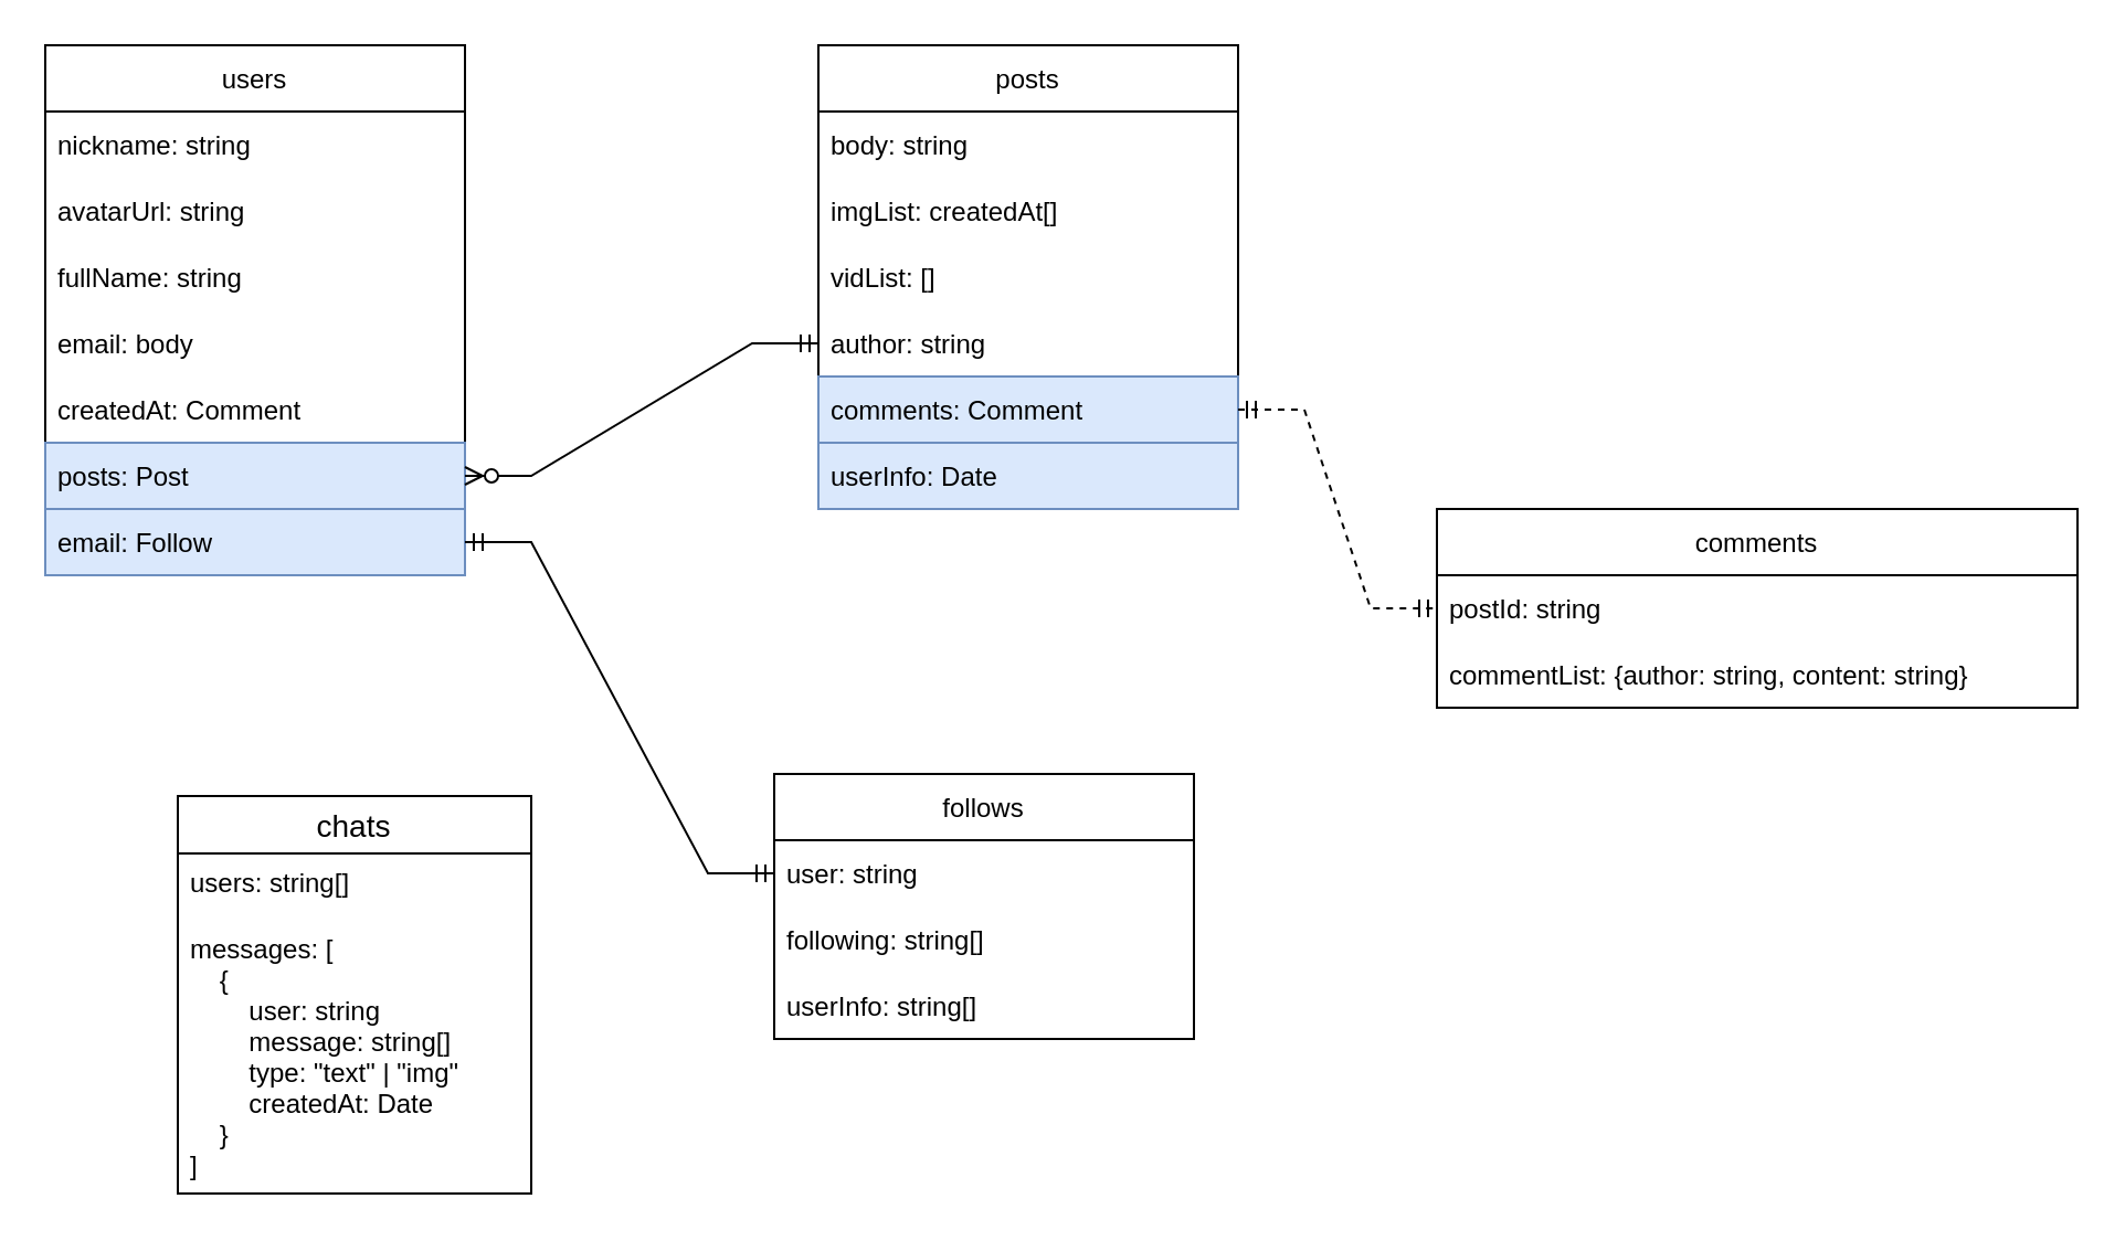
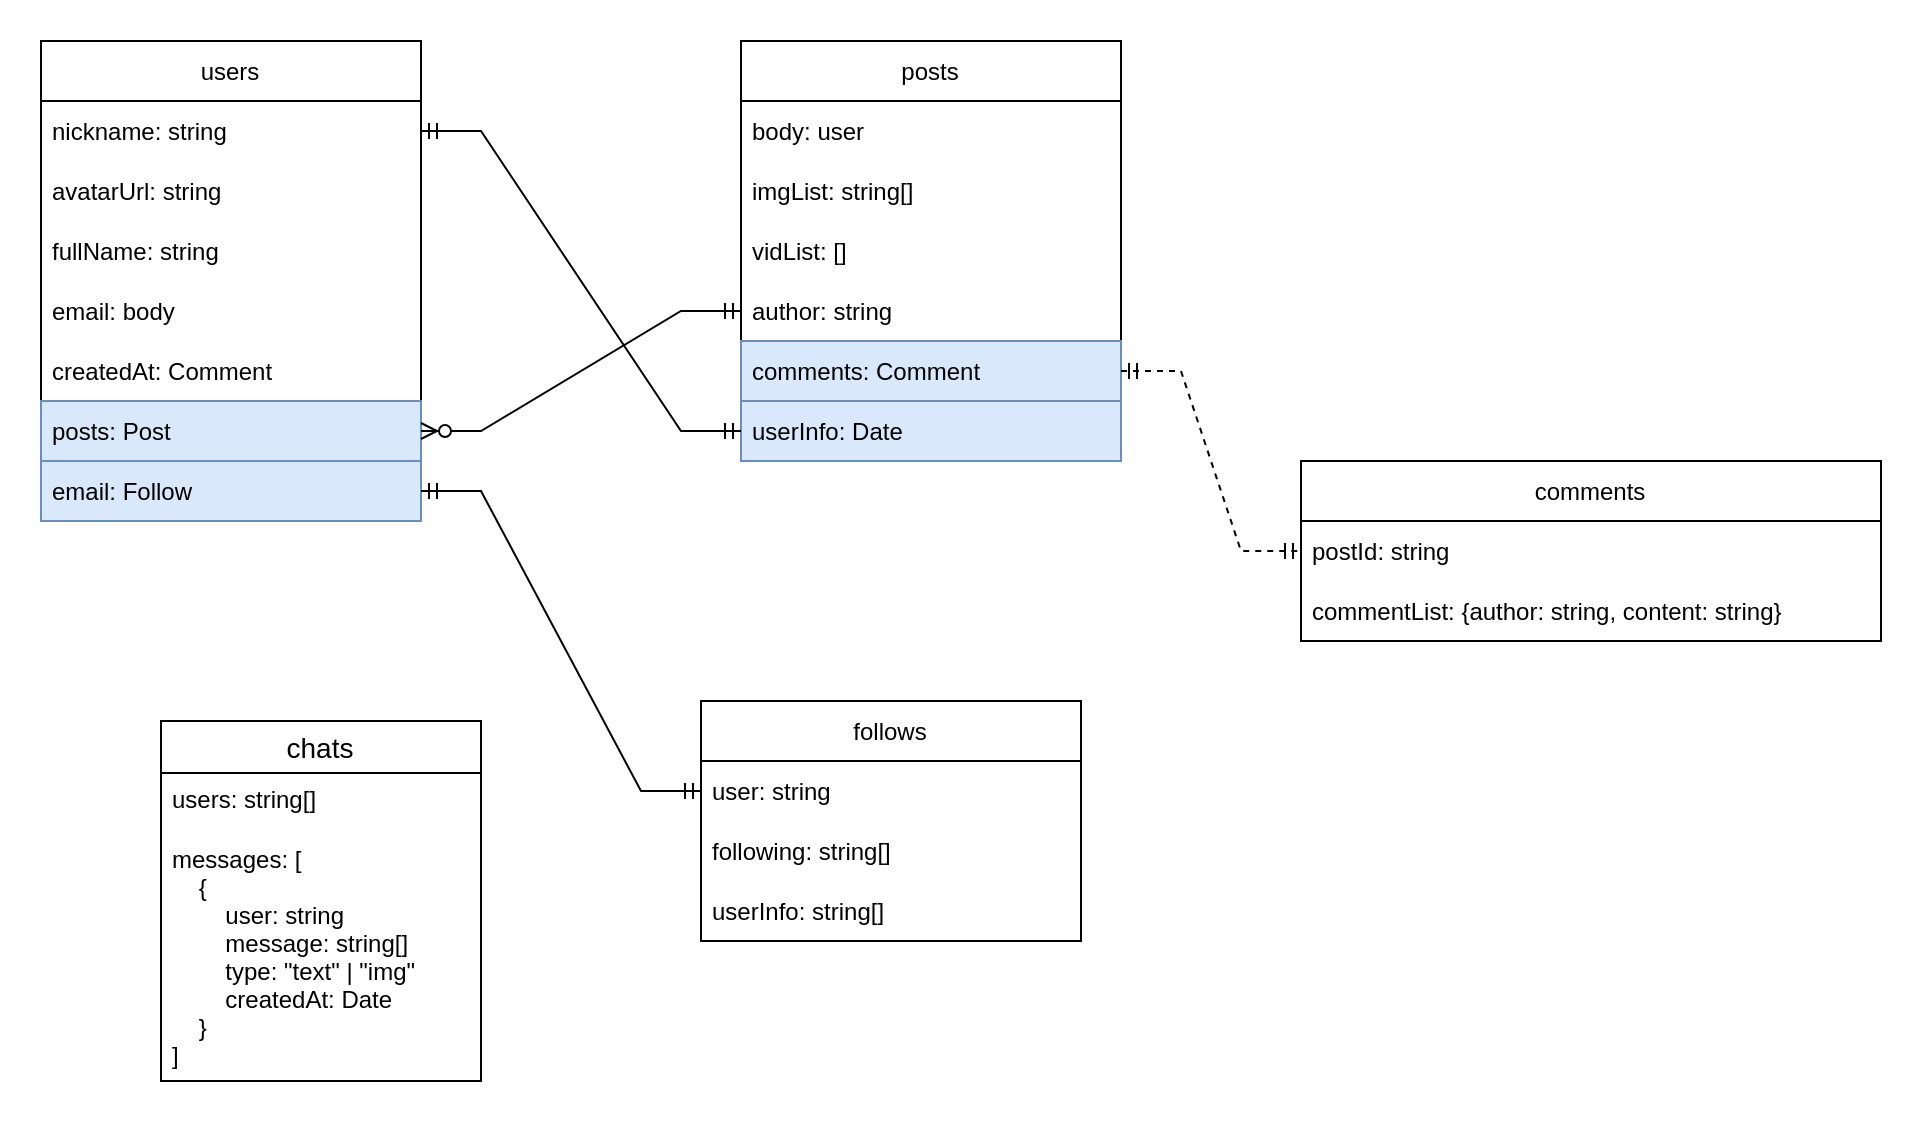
- <mxCell id="11" value="body: string" style="text;strokeColor=none;fillColor=none;align=left;verticalAlign=middle;spacingLeft=4;spacingRight=4;overflow=hidden;points=[[0,0.5],[1,0.5]];portConstraint=eastwest;rotatable=0;" vertex="1" parent="10"><mxGeometry y="30" width="190" height="30" as="geometry" /></mxCell>
+ <mxCell id="11" value="body: user" style="text;strokeColor=none;fillColor=none;align=left;verticalAlign=middle;spacingLeft=4;spacingRight=4;overflow=hidden;points=[[0,0.5],[1,0.5]];portConstraint=eastwest;rotatable=0;" vertex="1" parent="10"><mxGeometry y="30" width="190" height="30" as="geometry" /></mxCell>
- <mxCell id="12" value="imgList: createdAt[]" style="text;strokeColor=none;fillColor=none;align=left;verticalAlign=middle;spacingLeft=4;spacingRight=4;overflow=hidden;points=[[0,0.5],[1,0.5]];portConstraint=eastwest;rotatable=0;" vertex="1" parent="10"><mxGeometry y="60" width="190" height="30" as="geometry" /></mxCell>
+ <mxCell id="12" value="imgList: string[]" style="text;strokeColor=none;fillColor=none;align=left;verticalAlign=middle;spacingLeft=4;spacingRight=4;overflow=hidden;points=[[0,0.5],[1,0.5]];portConstraint=eastwest;rotatable=0;" vertex="1" parent="10"><mxGeometry y="60" width="190" height="30" as="geometry" /></mxCell>
+ <mxCell id="30" value="" style="edgeStyle=entityRelationEdgeStyle;fontSize=12;html=1;endArrow=ERmandOne;startArrow=ERmandOne;rounded=0;" edge="1" parent="1" source="3" target="16"><mxGeometry width="100" height="100" relative="1" as="geometry"><mxPoint x="270" y="330" as="sourcePoint" /><mxPoint x="370" y="230" as="targetPoint" /></mxGeometry></mxCell>
